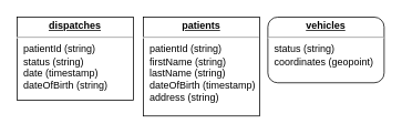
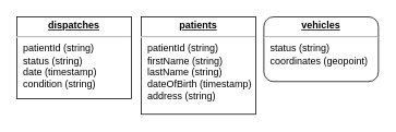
- <mxCell id="2" value="&lt;p style=&quot;margin: 0px ; margin-top: 4px ; text-align: center ; text-decoration: underline&quot;&gt;&lt;b&gt;dispatches&lt;/b&gt;&lt;/p&gt;&lt;hr&gt;&lt;p style=&quot;margin: 0px ; margin-left: 8px&quot;&gt;patientId (string)&lt;/p&gt;&lt;p style=&quot;margin: 0px ; margin-left: 8px&quot;&gt;status (string)&lt;/p&gt;&lt;p style=&quot;margin: 0px ; margin-left: 8px&quot;&gt;date (timestamp)&lt;/p&gt;&lt;p style=&quot;margin: 0px ; margin-left: 8px&quot;&gt;dateOfBirth (string)&lt;/p&gt;" style="verticalAlign=top;align=left;overflow=fill;fontSize=12;fontFamily=Helvetica;html=1;rounded=0;shadow=0;comic=0;labelBackgroundColor=none;strokeWidth=1" vertex="1" parent="1"><mxGeometry x="20" y="20" width="140" height="100" as="geometry" /></mxCell>
+ <mxCell id="2" value="&lt;p style=&quot;margin: 0px ; margin-top: 4px ; text-align: center ; text-decoration: underline&quot;&gt;&lt;b&gt;dispatches&lt;/b&gt;&lt;/p&gt;&lt;hr&gt;&lt;p style=&quot;margin: 0px ; margin-left: 8px&quot;&gt;patientId (string)&lt;/p&gt;&lt;p style=&quot;margin: 0px ; margin-left: 8px&quot;&gt;status (string)&lt;/p&gt;&lt;p style=&quot;margin: 0px ; margin-left: 8px&quot;&gt;date (timestamp)&lt;/p&gt;&lt;p style=&quot;margin: 0px ; margin-left: 8px&quot;&gt;condition (string)&lt;/p&gt;" style="verticalAlign=top;align=left;overflow=fill;fontSize=12;fontFamily=Helvetica;html=1;rounded=0;shadow=0;comic=0;labelBackgroundColor=none;strokeWidth=1" vertex="1" parent="1"><mxGeometry x="20" y="20" width="140" height="100" as="geometry" /></mxCell>
